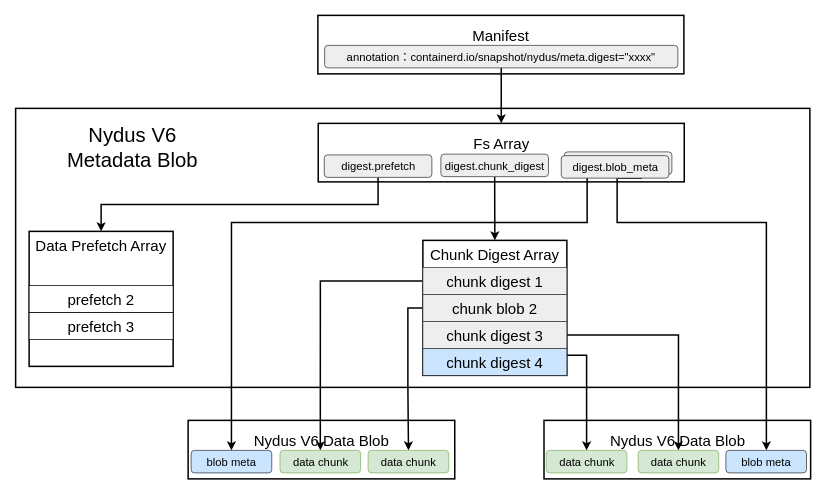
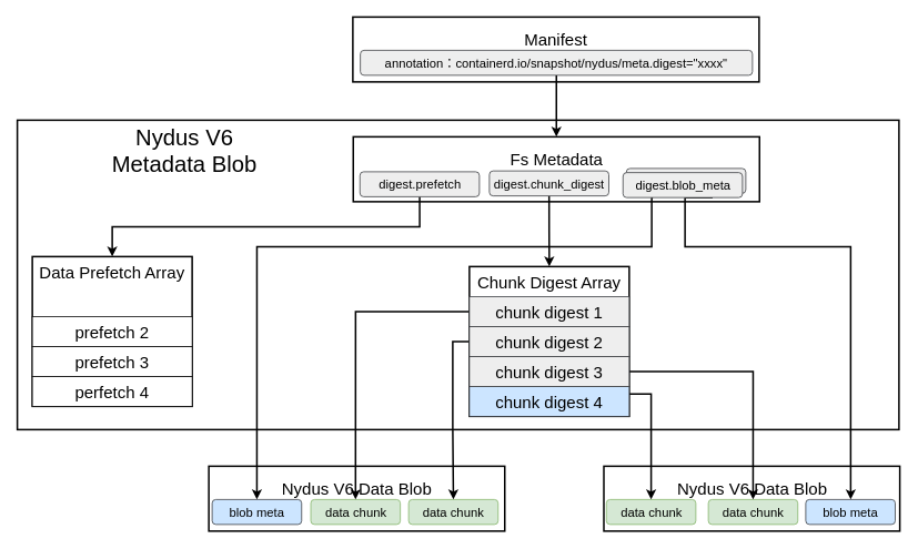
- <mxCell id="36" value="Nydus V6 &lt;br&gt;Metadata Blob" style="text;html=1;strokeColor=none;fillColor=none;align=center;verticalAlign=middle;whiteSpace=wrap;rounded=0;dashed=1;fontSize=27;" parent="1" vertex="1"><mxGeometry x="50" y="164" width="252" height="64" as="geometry" /></mxCell>
+ <mxCell id="36" value="Nydus V6 &lt;br&gt;Metadata Blob" style="text;html=1;strokeColor=none;fillColor=none;align=center;verticalAlign=middle;whiteSpace=wrap;rounded=0;dashed=1;fontSize=27;" parent="1" vertex="1"><mxGeometry x="95" y="149" width="252" height="64" as="geometry" /></mxCell>
- <mxCell id="6" value="Fs Array&lt;br style=&quot;font-size: 20px;&quot;&gt;&lt;br style=&quot;font-size: 20px;&quot;&gt;" style="rounded=0;whiteSpace=wrap;html=1;fontSize=20;strokeWidth=2;" parent="1" vertex="1"><mxGeometry x="423.5" y="164" width="488" height="78" as="geometry" /></mxCell>
+ <mxCell id="6" value="Fs Metadata&lt;br style=&quot;font-size: 20px;&quot;&gt;&lt;br style=&quot;font-size: 20px;&quot;&gt;" style="rounded=0;whiteSpace=wrap;html=1;fontSize=20;strokeWidth=2;" parent="1" vertex="1"><mxGeometry x="423.5" y="164" width="488" height="78" as="geometry" /></mxCell>
- <mxCell id="25" value="chunk blob 2" style="rounded=0;whiteSpace=wrap;html=1;fontSize=20;fillColor=#eeeeee;strokeColor=#36393d;" parent="1" vertex="1"><mxGeometry x="563" y="392" width="192" height="36" as="geometry" /></mxCell>
+ <mxCell id="25" value="chunk digest 2" style="rounded=0;whiteSpace=wrap;html=1;fontSize=20;fillColor=#eeeeee;strokeColor=#36393d;" parent="1" vertex="1"><mxGeometry x="563" y="392" width="192" height="36" as="geometry" /></mxCell>
+ <mxCell id="33" value="perfetch 4" style="rounded=0;whiteSpace=wrap;html=1;fontSize=20;" parent="1" vertex="1"><mxGeometry x="38" y="452" width="192" height="36" as="geometry" /></mxCell>
